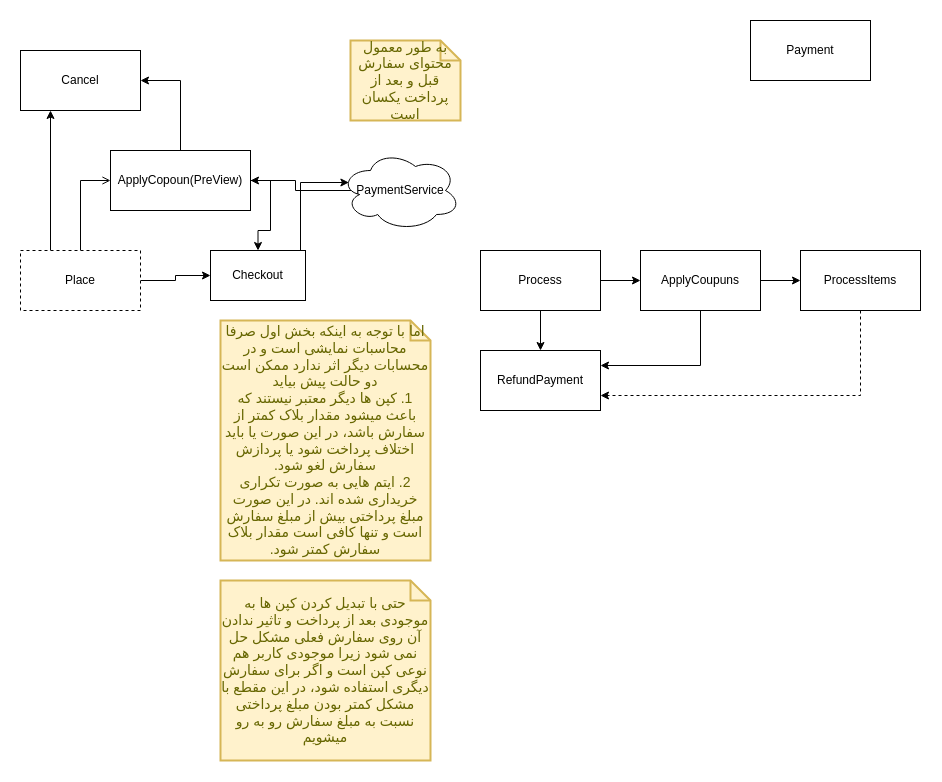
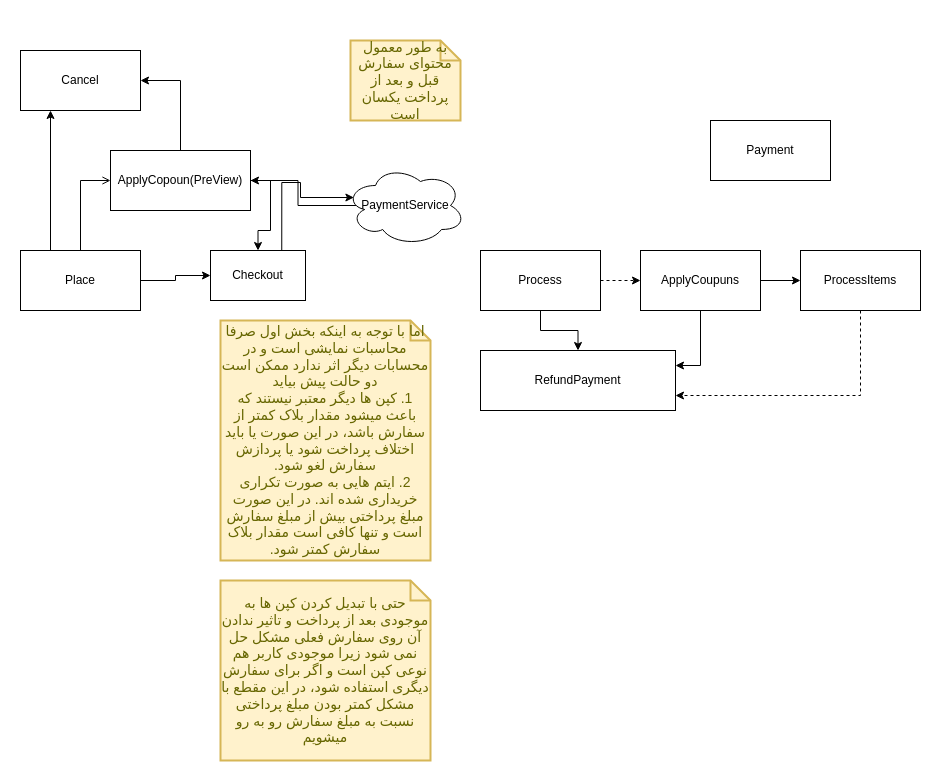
- <mxCell id="23" value="Payment" style="rounded=0;whiteSpace=wrap;html=1;" vertex="1" parent="1"><mxGeometry x="750" y="20" width="120" height="60" as="geometry" /></mxCell>
+ <mxCell id="23" value="Payment" style="rounded=0;whiteSpace=wrap;html=1;" vertex="1" parent="1"><mxGeometry x="710" y="120" width="120" height="60" as="geometry" /></mxCell>
- <mxCell id="13" value="PaymentService" style="ellipse;shape=cloud;whiteSpace=wrap;html=1;" vertex="1" parent="1"><mxGeometry x="340" y="150" width="120" height="80" as="geometry" /></mxCell>
+ <mxCell id="13" value="PaymentService" style="ellipse;shape=cloud;whiteSpace=wrap;html=1;" vertex="1" parent="1"><mxGeometry x="345" y="165" width="120" height="80" as="geometry" /></mxCell>
- <mxCell id="5" value="Place" style="rounded=0;whiteSpace=wrap;html=1;dashed=1;" vertex="1" parent="1"><mxGeometry x="20" y="250" width="120" height="60" as="geometry" /></mxCell>
+ <mxCell id="5" value="Place" style="rounded=0;whiteSpace=wrap;html=1;" vertex="1" parent="1"><mxGeometry x="20" y="250" width="120" height="60" as="geometry" /></mxCell>
- <mxCell id="14" style="edgeStyle=orthogonalEdgeStyle;rounded=0;orthogonalLoop=1;jettySize=auto;html=1;exitX=1;exitY=0.5;exitDx=0;exitDy=0;entryX=0;entryY=0.5;entryDx=0;entryDy=0;" edge="1" parent="1" source="16" target="19"><mxGeometry relative="1" as="geometry" /></mxCell>
+ <mxCell id="14" style="edgeStyle=orthogonalEdgeStyle;rounded=0;orthogonalLoop=1;jettySize=auto;html=1;exitX=1;exitY=0.5;exitDx=0;exitDy=0;entryX=0;entryY=0.5;entryDx=0;entryDy=0;dashed=1;" edge="1" parent="1" source="16" target="19"><mxGeometry relative="1" as="geometry" /></mxCell>
- <mxCell id="22" value="RefundPayment" style="rounded=0;whiteSpace=wrap;html=1;" vertex="1" parent="1"><mxGeometry x="480" y="350" width="120" height="60" as="geometry" /></mxCell>
+ <mxCell id="22" value="RefundPayment" style="rounded=0;whiteSpace=wrap;html=1;" vertex="1" parent="1"><mxGeometry x="480" y="350" width="195" height="60" as="geometry" /></mxCell>
